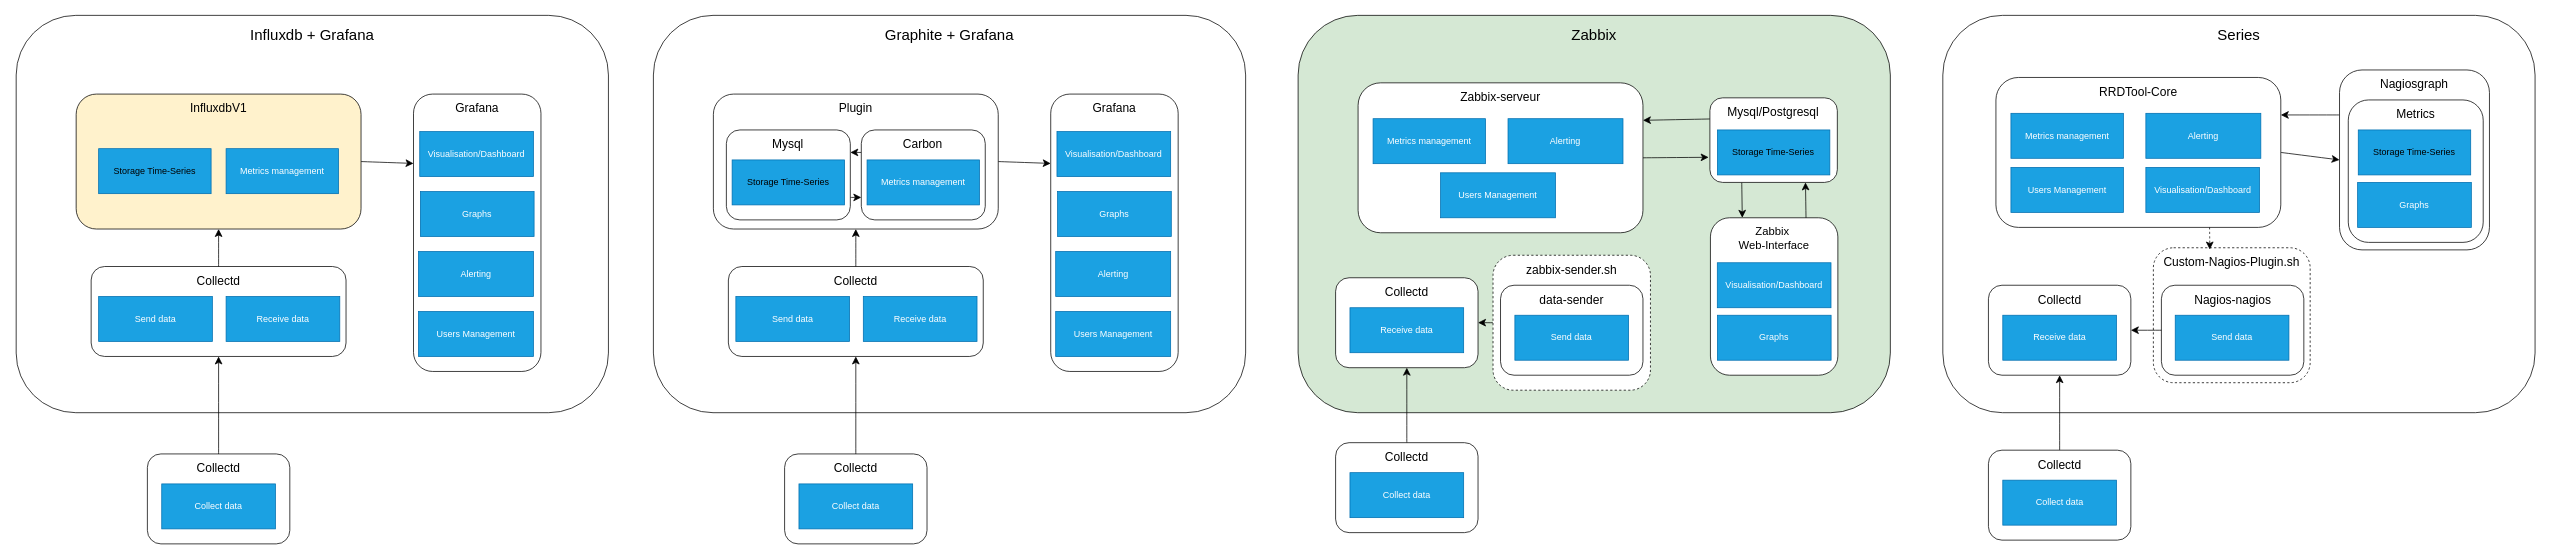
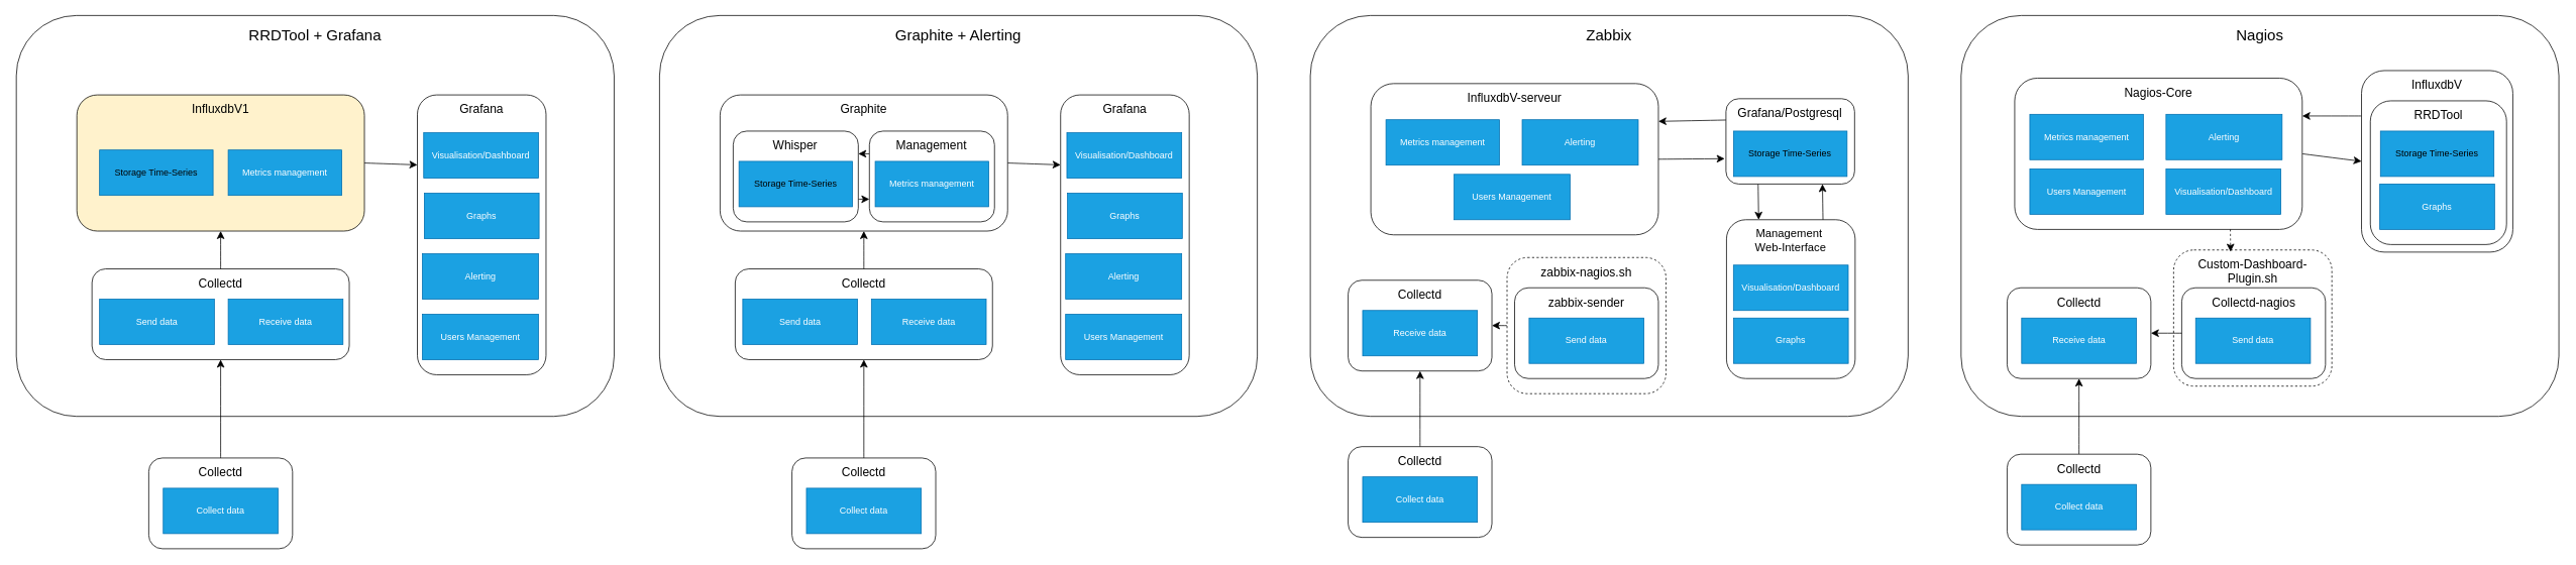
- <mxCell id="68" value="Influxdb + Grafana" style="rounded=1;whiteSpace=wrap;html=1;fontSize=20;verticalAlign=top;spacing=10;" parent="1" vertex="1"><mxGeometry x="20" y="20" width="790" height="530" as="geometry" /></mxCell>
+ <mxCell id="68" value="RRDTool + Grafana" style="rounded=1;whiteSpace=wrap;html=1;fontSize=20;verticalAlign=top;spacing=10;" parent="1" vertex="1"><mxGeometry x="20" y="20" width="790" height="530" as="geometry" /></mxCell>
- <mxCell id="2" value="Graphite + Grafana" style="rounded=1;whiteSpace=wrap;html=1;fontSize=20;verticalAlign=top;spacing=10;" parent="1" vertex="1"><mxGeometry x="870" y="20" width="790" height="530" as="geometry" /></mxCell>
+ <mxCell id="2" value="Graphite + Alerting" style="rounded=1;whiteSpace=wrap;html=1;fontSize=20;verticalAlign=top;spacing=10;" parent="1" vertex="1"><mxGeometry x="870" y="20" width="790" height="530" as="geometry" /></mxCell>
- <mxCell id="6" value="Zabbix" style="rounded=1;whiteSpace=wrap;html=1;verticalAlign=top;fontSize=20;spacing=10;fillColor=#d5e8d4;" parent="1" vertex="1"><mxGeometry x="1730" y="20" width="790" height="530" as="geometry" /></mxCell>
+ <mxCell id="6" value="Zabbix" style="rounded=1;whiteSpace=wrap;html=1;verticalAlign=top;fontSize=20;spacing=10;" parent="1" vertex="1"><mxGeometry x="1730" y="20" width="790" height="530" as="geometry" /></mxCell>
- <mxCell id="16" value="Series" style="rounded=1;whiteSpace=wrap;html=1;verticalAlign=top;fontSize=20;spacingTop=0;spacing=10;" parent="1" vertex="1"><mxGeometry x="2590" y="20" width="790" height="530" as="geometry" /></mxCell>
+ <mxCell id="16" value="Nagios" style="rounded=1;whiteSpace=wrap;html=1;verticalAlign=top;fontSize=20;spacingTop=0;spacing=10;" parent="1" vertex="1"><mxGeometry x="2590" y="20" width="790" height="530" as="geometry" /></mxCell>
- <mxCell id="47" value="Nagiosgraph" style="rounded=1;whiteSpace=wrap;html=1;verticalAlign=top;fontSize=16;spacingTop=0;spacing=5;" parent="1" vertex="1"><mxGeometry x="3119.16" y="92.83" width="200" height="240" as="geometry" /></mxCell>
+ <mxCell id="47" value="InfluxdbV" style="rounded=1;whiteSpace=wrap;html=1;verticalAlign=top;fontSize=16;spacingTop=0;spacing=5;" parent="1" vertex="1"><mxGeometry x="3119.16" y="92.83" width="200" height="240" as="geometry" /></mxCell>
- <mxCell id="36" value="RRDTool-Core" style="rounded=1;whiteSpace=wrap;html=1;movable=1;resizable=1;rotatable=1;deletable=1;editable=1;locked=0;connectable=1;fontSize=16;spacingTop=0;verticalAlign=top;spacing=5;" parent="1" vertex="1"><mxGeometry x="2660.84" y="102.83" width="380" height="200" as="geometry" /></mxCell>
+ <mxCell id="36" value="Nagios-Core" style="rounded=1;whiteSpace=wrap;html=1;movable=1;resizable=1;rotatable=1;deletable=1;editable=1;locked=0;connectable=1;fontSize=16;spacingTop=0;verticalAlign=top;spacing=5;" parent="1" vertex="1"><mxGeometry x="2660.84" y="102.83" width="380" height="200" as="geometry" /></mxCell>
- <mxCell id="30" value="Zabbix-serveur" style="rounded=1;whiteSpace=wrap;html=1;movable=1;resizable=1;rotatable=1;deletable=1;editable=1;locked=0;connectable=1;verticalAlign=top;fontSize=16;spacing=5;" parent="1" vertex="1"><mxGeometry x="1810" y="110" width="380" height="200" as="geometry" /></mxCell>
+ <mxCell id="30" value="InfluxdbV-serveur" style="rounded=1;whiteSpace=wrap;html=1;movable=1;resizable=1;rotatable=1;deletable=1;editable=1;locked=0;connectable=1;verticalAlign=top;fontSize=16;spacing=5;" parent="1" vertex="1"><mxGeometry x="1810" y="110" width="380" height="200" as="geometry" /></mxCell>
- <mxCell id="23" value="Plugin" style="rounded=1;whiteSpace=wrap;html=1;movable=1;resizable=1;rotatable=1;deletable=1;editable=1;locked=0;connectable=1;verticalAlign=top;fontSize=16;spacing=5;" parent="1" vertex="1"><mxGeometry x="950" y="125" width="380" height="180" as="geometry" /></mxCell>
+ <mxCell id="23" value="Graphite" style="rounded=1;whiteSpace=wrap;html=1;movable=1;resizable=1;rotatable=1;deletable=1;editable=1;locked=0;connectable=1;verticalAlign=top;fontSize=16;spacing=5;" parent="1" vertex="1"><mxGeometry x="950" y="125" width="380" height="180" as="geometry" /></mxCell>
- <mxCell id="58" value="&lt;div&gt;Mysql/Postgresql&lt;/div&gt;" style="rounded=1;whiteSpace=wrap;html=1;verticalAlign=top;fontSize=16;spacing=5;" parent="1" vertex="1"><mxGeometry x="2279.29" y="130" width="170" height="112.83" as="geometry" /></mxCell>
+ <mxCell id="58" value="&lt;div&gt;Grafana/Postgresql&lt;/div&gt;" style="rounded=1;whiteSpace=wrap;html=1;verticalAlign=top;fontSize=16;spacing=5;" parent="1" vertex="1"><mxGeometry x="2279.29" y="130" width="170" height="112.83" as="geometry" /></mxCell>
- <mxCell id="48" value="&lt;font&gt;Metrics&lt;/font&gt;" style="rounded=1;whiteSpace=wrap;html=1;verticalAlign=top;spacing=5;fontSize=16;" parent="1" vertex="1"><mxGeometry x="3130.84" y="132.83" width="180" height="190" as="geometry" /></mxCell>
+ <mxCell id="48" value="&lt;font&gt;RRDTool&lt;/font&gt;" style="rounded=1;whiteSpace=wrap;html=1;verticalAlign=top;spacing=5;fontSize=16;" parent="1" vertex="1"><mxGeometry x="3130.84" y="132.83" width="180" height="190" as="geometry" /></mxCell>
- <mxCell id="64" value="&lt;div&gt;Mysql&lt;/div&gt;" style="rounded=1;whiteSpace=wrap;html=1;verticalAlign=top;fontSize=16;spacing=5;" parent="1" vertex="1"><mxGeometry x="967.323" y="172.83" width="165.353" height="120" as="geometry" /></mxCell>
+ <mxCell id="64" value="&lt;div&gt;Whisper&lt;/div&gt;" style="rounded=1;whiteSpace=wrap;html=1;verticalAlign=top;fontSize=16;spacing=5;" parent="1" vertex="1"><mxGeometry x="967.323" y="172.83" width="165.353" height="120" as="geometry" /></mxCell>
- <mxCell id="62" value="Carbon" style="rounded=1;whiteSpace=wrap;html=1;verticalAlign=top;fontSize=16;spacing=5;" parent="1" vertex="1"><mxGeometry x="1147.32" y="172.83" width="165.353" height="120" as="geometry" /></mxCell>
+ <mxCell id="62" value="Management" style="rounded=1;whiteSpace=wrap;html=1;verticalAlign=top;fontSize=16;spacing=5;" parent="1" vertex="1"><mxGeometry x="1147.32" y="172.83" width="165.353" height="120" as="geometry" /></mxCell>
- <mxCell id="7" value="&lt;div&gt;Zabbix&amp;nbsp;&lt;/div&gt;&lt;div&gt;Web-Interface&lt;/div&gt;" style="rounded=1;whiteSpace=wrap;html=1;fontSize=15;verticalAlign=top;spacing=5;" parent="1" vertex="1"><mxGeometry x="2280" y="290" width="170" height="210" as="geometry" /></mxCell>
+ <mxCell id="7" value="&lt;div&gt;Management&amp;nbsp;&lt;/div&gt;&lt;div&gt;Web-Interface&lt;/div&gt;" style="rounded=1;whiteSpace=wrap;html=1;fontSize=15;verticalAlign=top;spacing=5;" parent="1" vertex="1"><mxGeometry x="2280" y="290" width="170" height="210" as="geometry" /></mxCell>
- <mxCell id="46" value="&lt;div&gt;Custom-Nagios-Plugin.sh&lt;/div&gt;" style="rounded=1;whiteSpace=wrap;html=1;dashed=1;labelPosition=center;verticalLabelPosition=middle;align=center;verticalAlign=top;spacingTop=0;fontSize=16;spacing=5;" parent="1" vertex="1"><mxGeometry x="2870.84" y="330" width="209.16" height="180" as="geometry" /></mxCell>
+ <mxCell id="46" value="&lt;div&gt;Custom-Dashboard-Plugin.sh&lt;/div&gt;" style="rounded=1;whiteSpace=wrap;html=1;dashed=1;labelPosition=center;verticalLabelPosition=middle;align=center;verticalAlign=top;spacingTop=0;fontSize=16;spacing=5;" parent="1" vertex="1"><mxGeometry x="2870.84" y="330" width="209.16" height="180" as="geometry" /></mxCell>
- <mxCell id="11" value="zabbix-sender.sh" style="rounded=1;whiteSpace=wrap;html=1;dashed=1;fontSize=16;verticalAlign=top;spacing=5;" parent="1" vertex="1"><mxGeometry x="1990" y="340" width="210" height="180" as="geometry" /></mxCell>
+ <mxCell id="11" value="zabbix-nagios.sh" style="rounded=1;whiteSpace=wrap;html=1;dashed=1;fontSize=16;verticalAlign=top;spacing=5;" parent="1" vertex="1"><mxGeometry x="1990" y="340" width="210" height="180" as="geometry" /></mxCell>
- <mxCell id="12" value="data-sender" style="rounded=1;whiteSpace=wrap;html=1;fontSize=16;verticalAlign=top;spacing=5;" parent="1" vertex="1"><mxGeometry x="2000" y="380" width="190" height="120" as="geometry" /></mxCell>
+ <mxCell id="12" value="zabbix-sender" style="rounded=1;whiteSpace=wrap;html=1;fontSize=16;verticalAlign=top;spacing=5;" parent="1" vertex="1"><mxGeometry x="2000" y="380" width="190" height="120" as="geometry" /></mxCell>
- <mxCell id="53" value="Nagios-nagios" style="rounded=1;whiteSpace=wrap;html=1;verticalAlign=top;fontSize=16;spacingTop=0;spacing=5;" parent="1" vertex="1"><mxGeometry x="2881.55" y="380" width="190" height="120" as="geometry" /></mxCell>
+ <mxCell id="53" value="Collectd-nagios" style="rounded=1;whiteSpace=wrap;html=1;verticalAlign=top;fontSize=16;spacingTop=0;spacing=5;" parent="1" vertex="1"><mxGeometry x="2881.55" y="380" width="190" height="120" as="geometry" /></mxCell>
